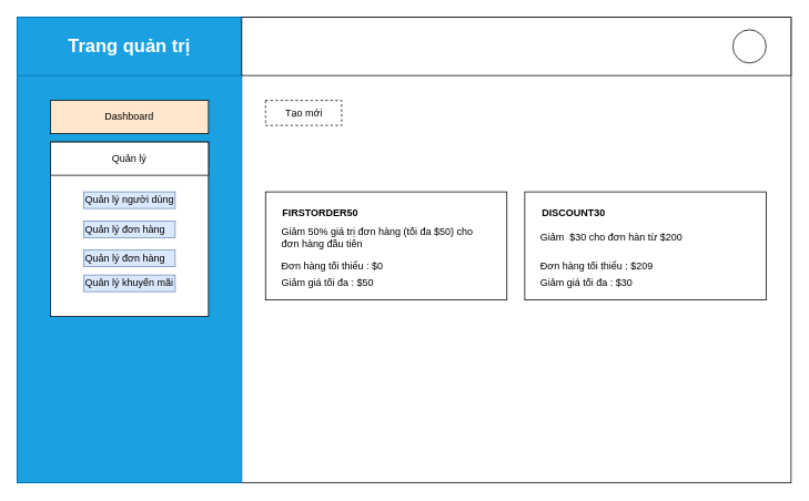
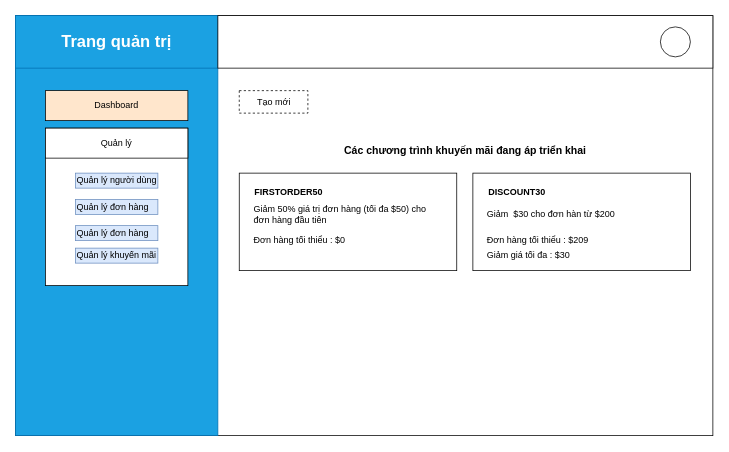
+ <mxCell id="25" value="&lt;b&gt;&lt;font style=&quot;font-size: 14px&quot;&gt;Các chương trình khuyến mãi đang áp triển khai&lt;/font&gt;&lt;/b&gt;" style="text;html=1;strokeColor=none;fillColor=none;align=center;verticalAlign=middle;whiteSpace=wrap;rounded=0;" vertex="1" parent="1"><mxGeometry x="380" y="180" width="480" height="40" as="geometry" /></mxCell>
- <mxCell id="18" value="Giảm giá tối đa : $50" style="text;html=1;strokeColor=none;fillColor=none;align=left;verticalAlign=middle;whiteSpace=wrap;rounded=0;" vertex="1" parent="1"><mxGeometry x="335.5" y="330" width="153" height="20" as="geometry" /></mxCell>
